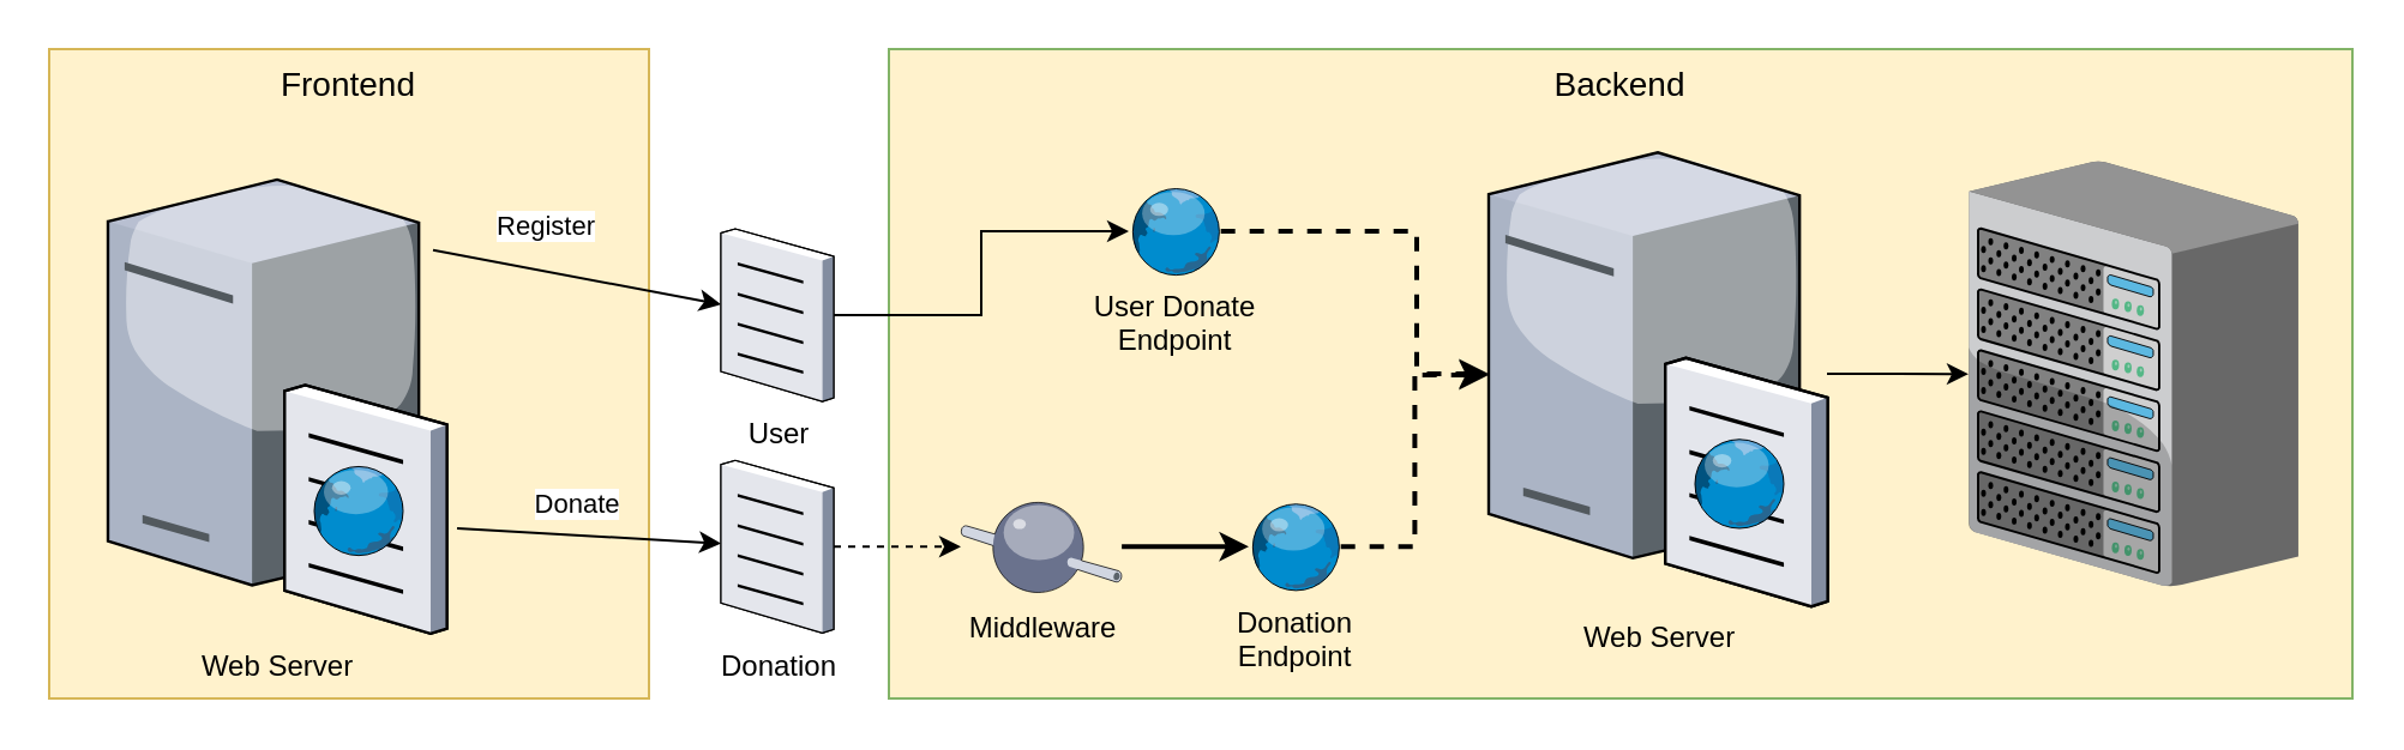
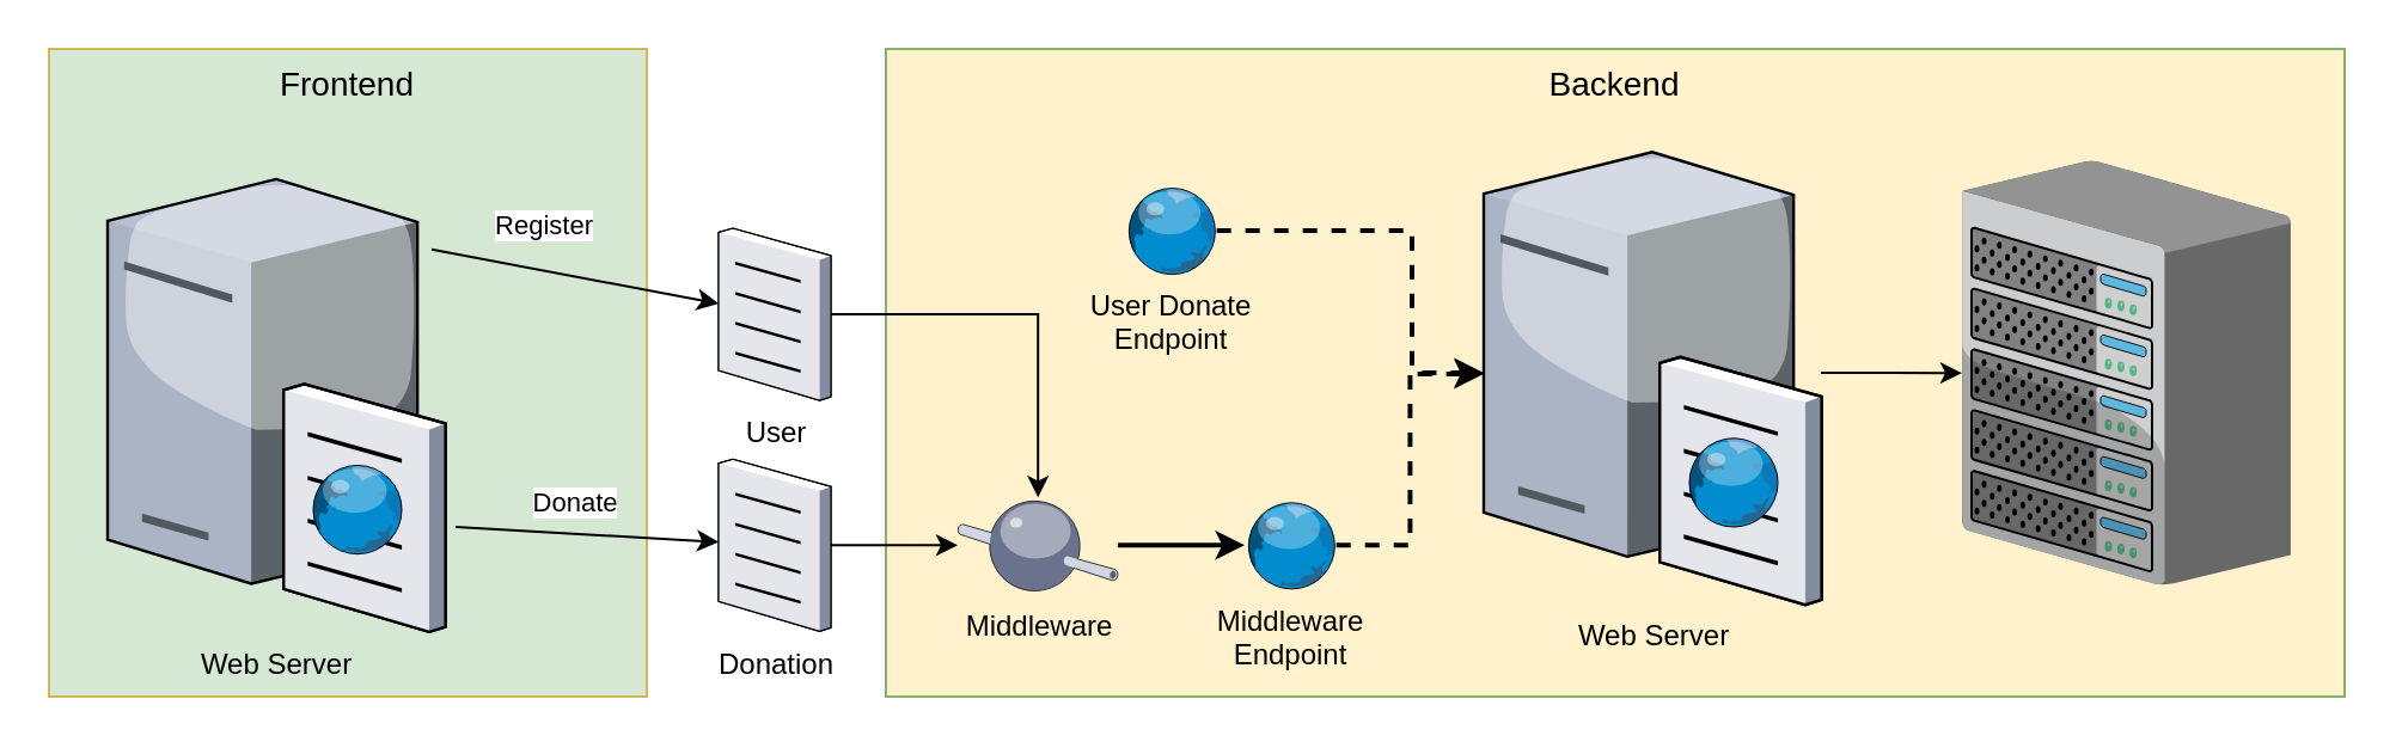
- <mxCell id="3" value="Frontend" style="whiteSpace=wrap;html=1;fillColor=#fff2cc;fontSize=14;strokeColor=#d6b656;verticalAlign=top;" vertex="1" parent="1"><mxGeometry x="20" y="20" width="250" height="271" as="geometry" /></mxCell>
+ <mxCell id="3" value="Frontend" style="whiteSpace=wrap;html=1;fillColor=#d5e8d4;fontSize=14;strokeColor=#d6b656;verticalAlign=top;" vertex="1" parent="1"><mxGeometry x="20" y="20" width="250" height="271" as="geometry" /></mxCell>
- <mxCell id="4" style="edgeStyle=orthogonalEdgeStyle;rounded=0;orthogonalLoop=1;jettySize=auto;html=1;labelBackgroundColor=none;fontColor=#000000;" edge="1" parent="1" source="5" target="21"><mxGeometry relative="1" as="geometry" /></mxCell>
+ <mxCell id="4" style="edgeStyle=orthogonalEdgeStyle;rounded=0;orthogonalLoop=1;jettySize=auto;html=1;labelBackgroundColor=none;fontColor=#000000;" edge="1" parent="1" source="5" target="19"><mxGeometry relative="1" as="geometry" /></mxCell>
- <mxCell id="12" style="edgeStyle=orthogonalEdgeStyle;rounded=0;orthogonalLoop=1;jettySize=auto;html=1;labelBackgroundColor=none;fontColor=#000000;dashed=1;" edge="1" parent="1" source="13" target="19"><mxGeometry relative="1" as="geometry" /></mxCell>
+ <mxCell id="12" style="edgeStyle=orthogonalEdgeStyle;rounded=0;orthogonalLoop=1;jettySize=auto;html=1;labelBackgroundColor=none;fontColor=#000000;" edge="1" parent="1" source="13" target="19"><mxGeometry relative="1" as="geometry" /></mxCell>
- <mxCell id="17" value="Donation&lt;br&gt;Endpoint" style="verticalLabelPosition=bottom;aspect=fixed;html=1;verticalAlign=top;strokeColor=none;align=center;outlineConnect=0;shape=mxgraph.citrix.globe;fontColor=#000000;" vertex="1" parent="1"><mxGeometry x="520" y="209.31" width="38.34" height="36.63" as="geometry" /></mxCell>
+ <mxCell id="17" value="Middleware&lt;br&gt;Endpoint" style="verticalLabelPosition=bottom;aspect=fixed;html=1;verticalAlign=top;strokeColor=none;align=center;outlineConnect=0;shape=mxgraph.citrix.globe;fontColor=#000000;" vertex="1" parent="1"><mxGeometry x="520" y="209.31" width="38.34" height="36.63" as="geometry" /></mxCell>
